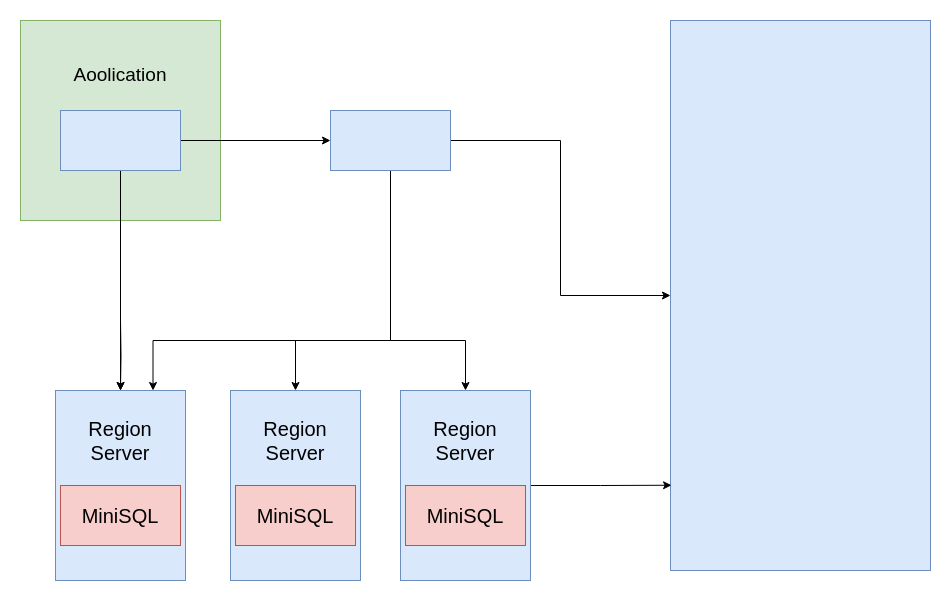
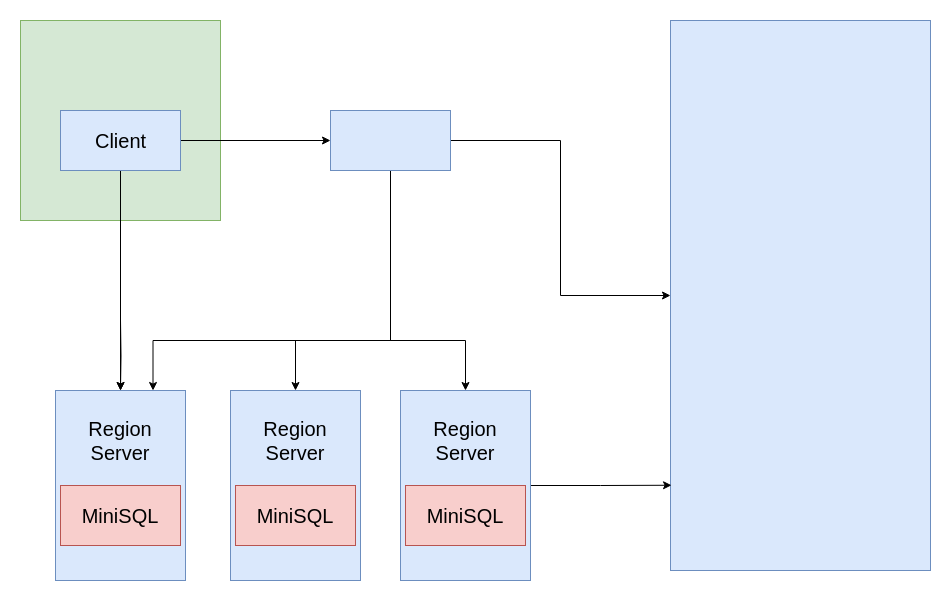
- <mxCell id="21" value="&lt;font style=&quot;font-size: 19px&quot;&gt;Aoolication&lt;/font&gt;" style="text;html=1;strokeColor=none;fillColor=none;align=center;verticalAlign=middle;whiteSpace=wrap;rounded=0;" vertex="1" parent="1"><mxGeometry x="65" y="60" width="110" height="30" as="geometry" /></mxCell>
+ <mxCell id="20" value="Client" style="text;html=1;resizable=0;autosize=1;align=center;verticalAlign=middle;points=[];fillColor=none;strokeColor=none;rounded=0;strokeWidth=20;fontSize=20;" vertex="1" parent="1"><mxGeometry x="85" y="125" width="70" height="30" as="geometry" /></mxCell>
